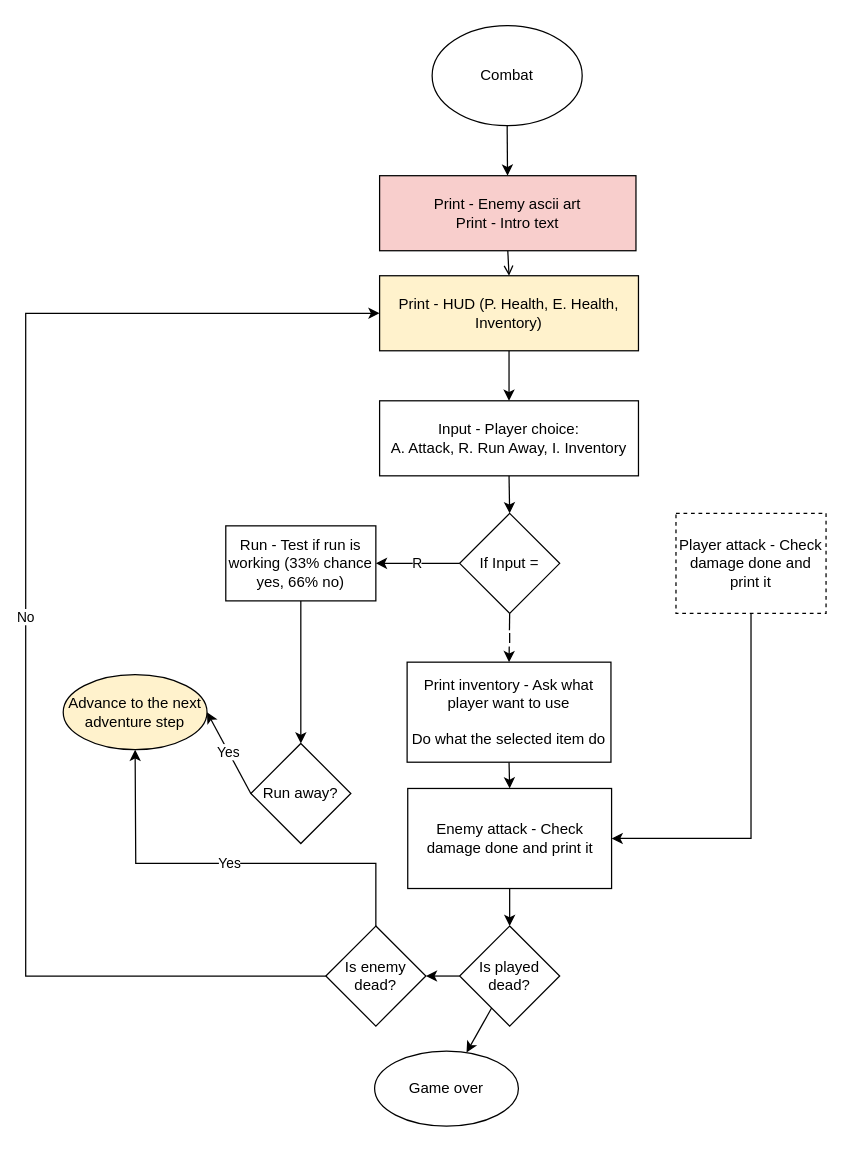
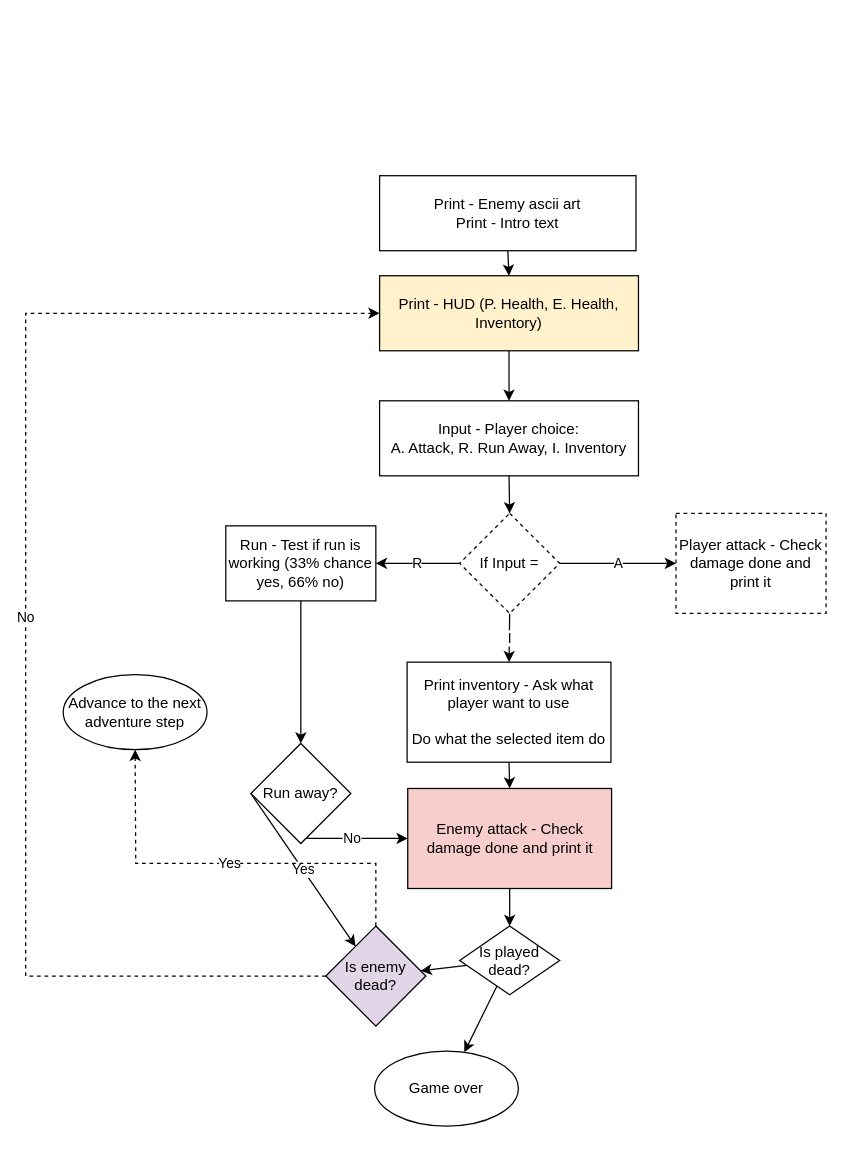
- <mxCell id="3" value="Combat" style="ellipse;whiteSpace=wrap;html=1;" vertex="1" parent="1"><mxGeometry x="345" y="20" width="120" height="80" as="geometry" /></mxCell>
- <mxCell id="2" style="edgeStyle=none;rounded=0;orthogonalLoop=1;jettySize=auto;html=1;exitX=0.5;exitY=1;exitDx=0;exitDy=0;" edge="1" parent="1" source="3" target="5"><mxGeometry relative="1" as="geometry" /></mxCell>
- <mxCell id="5" value="&lt;div&gt;Print - Enemy ascii art&lt;/div&gt;&lt;div&gt;Print - Intro text&lt;br&gt;&lt;/div&gt;" style="rounded=0;whiteSpace=wrap;html=1;fillColor=#f8cecc;" vertex="1" parent="1"><mxGeometry x="303" y="140" width="205" height="60" as="geometry" /></mxCell>
+ <mxCell id="5" value="&lt;div&gt;Print - Enemy ascii art&lt;/div&gt;&lt;div&gt;Print - Intro text&lt;br&gt;&lt;/div&gt;" style="rounded=0;whiteSpace=wrap;html=1;" vertex="1" parent="1"><mxGeometry x="303" y="140" width="205" height="60" as="geometry" /></mxCell>
- <mxCell id="4" style="edgeStyle=none;rounded=0;orthogonalLoop=1;jettySize=auto;html=1;exitX=0.5;exitY=1;exitDx=0;exitDy=0;entryX=0.5;entryY=0;entryDx=0;entryDy=0;endArrow=open;" edge="1" parent="1" source="5" target="7"><mxGeometry relative="1" as="geometry" /></mxCell>
+ <mxCell id="4" style="edgeStyle=none;rounded=0;orthogonalLoop=1;jettySize=auto;html=1;exitX=0.5;exitY=1;exitDx=0;exitDy=0;entryX=0.5;entryY=0;entryDx=0;entryDy=0;" edge="1" parent="1" source="5" target="7"><mxGeometry relative="1" as="geometry" /></mxCell>
- <mxCell id="13" value="If Input =" style="rhombus;whiteSpace=wrap;html=1;" vertex="1" parent="1"><mxGeometry x="367" y="410" width="80" height="80" as="geometry" /></mxCell>
+ <mxCell id="13" value="If Input =" style="rhombus;whiteSpace=wrap;html=1;dashed=1;" vertex="1" parent="1"><mxGeometry x="367" y="410" width="80" height="80" as="geometry" /></mxCell>
+ <mxCell id="11" value="A" style="edgeStyle=none;rounded=0;orthogonalLoop=1;jettySize=auto;html=1;exitX=1;exitY=0.5;exitDx=0;exitDy=0;entryX=0;entryY=0.5;entryDx=0;entryDy=0;" edge="1" parent="1" source="13" target="22"><mxGeometry relative="1" as="geometry" /></mxCell>
- <mxCell id="25" value="Advance to the next adventure step" style="ellipse;whiteSpace=wrap;html=1;fillColor=#fff2cc;" vertex="1" parent="1"><mxGeometry x="50" y="539" width="115" height="60" as="geometry" /></mxCell>
+ <mxCell id="25" value="Advance to the next adventure step" style="ellipse;whiteSpace=wrap;html=1;" vertex="1" parent="1"><mxGeometry x="50" y="539" width="115" height="60" as="geometry" /></mxCell>
- <mxCell id="16" value="Yes" style="edgeStyle=none;rounded=0;orthogonalLoop=1;jettySize=auto;html=1;exitX=0;exitY=0.5;exitDx=0;exitDy=0;entryX=1;entryY=0.5;entryDx=0;entryDy=0;" edge="1" parent="1" source="18" target="25"><mxGeometry relative="1" as="geometry" /></mxCell>
+ <mxCell id="16" value="Yes" style="edgeStyle=none;rounded=0;orthogonalLoop=1;jettySize=auto;html=1;exitX=0;exitY=0.5;exitDx=0;exitDy=0;" edge="1" parent="1" source="18" target="31"><mxGeometry relative="1" as="geometry" /></mxCell>
- <mxCell id="21" style="edgeStyle=none;rounded=0;orthogonalLoop=1;jettySize=auto;html=1;exitX=0.5;exitY=1;exitDx=0;exitDy=0;entryX=1;entryY=0.5;entryDx=0;entryDy=0;" edge="1" parent="1" source="22" target="24"><mxGeometry relative="1" as="geometry"><Array as="points"><mxPoint x="600" y="670" /></Array></mxGeometry></mxCell>
+ <mxCell id="17" value="No" style="edgeStyle=none;rounded=0;orthogonalLoop=1;jettySize=auto;html=1;exitX=0.5;exitY=1;exitDx=0;exitDy=0;entryX=0;entryY=0.5;entryDx=0;entryDy=0;" edge="1" parent="1" source="18" target="24"><mxGeometry relative="1" as="geometry"><Array as="points"><mxPoint x="240" y="670" /></Array></mxGeometry></mxCell>
- <mxCell id="24" value="Enemy attack - Check damage done and print it" style="rounded=0;whiteSpace=wrap;html=1;" vertex="1" parent="1"><mxGeometry x="325.5" y="630" width="163" height="80" as="geometry" /></mxCell>
+ <mxCell id="24" value="Enemy attack - Check damage done and print it" style="rounded=0;whiteSpace=wrap;html=1;fillColor=#f8cecc;" vertex="1" parent="1"><mxGeometry x="325.5" y="630" width="163" height="80" as="geometry" /></mxCell>
- <mxCell id="30" value="Yes" style="edgeStyle=none;rounded=0;orthogonalLoop=1;jettySize=auto;html=1;exitX=0.5;exitY=0;exitDx=0;exitDy=0;entryX=0.5;entryY=1;entryDx=0;entryDy=0;" edge="1" parent="1" source="31" target="25"><mxGeometry relative="1" as="geometry"><Array as="points"><mxPoint x="300" y="690" /><mxPoint x="108" y="690" /></Array></mxGeometry></mxCell>
+ <mxCell id="30" value="Yes" style="edgeStyle=none;rounded=0;orthogonalLoop=1;jettySize=auto;html=1;exitX=0.5;exitY=0;exitDx=0;exitDy=0;entryX=0.5;entryY=1;entryDx=0;entryDy=0;dashed=1;" edge="1" parent="1" source="31" target="25"><mxGeometry relative="1" as="geometry"><Array as="points"><mxPoint x="300" y="690" /><mxPoint x="108" y="690" /></Array></mxGeometry></mxCell>
- <mxCell id="29" value="No" style="edgeStyle=none;rounded=0;orthogonalLoop=1;jettySize=auto;html=1;exitX=0;exitY=0.5;exitDx=0;exitDy=0;entryX=0;entryY=0.5;entryDx=0;entryDy=0;" edge="1" parent="1" source="31" target="7"><mxGeometry relative="1" as="geometry"><Array as="points"><mxPoint x="20" y="780" /><mxPoint x="20" y="250" /></Array></mxGeometry></mxCell>
+ <mxCell id="29" value="No" style="edgeStyle=none;rounded=0;orthogonalLoop=1;jettySize=auto;html=1;exitX=0;exitY=0.5;exitDx=0;exitDy=0;entryX=0;entryY=0.5;entryDx=0;entryDy=0;dashed=1;" edge="1" parent="1" source="31" target="7"><mxGeometry relative="1" as="geometry"><Array as="points"><mxPoint x="20" y="780" /><mxPoint x="20" y="250" /></Array></mxGeometry></mxCell>
- <mxCell id="31" value="Is enemy dead? " style="rhombus;whiteSpace=wrap;html=1;" vertex="1" parent="1"><mxGeometry x="260" y="740" width="80" height="80" as="geometry" /></mxCell>
+ <mxCell id="31" value="Is enemy dead? " style="rhombus;whiteSpace=wrap;html=1;fillColor=#e1d5e7;" vertex="1" parent="1"><mxGeometry x="260" y="740" width="80" height="80" as="geometry" /></mxCell>
- <mxCell id="28" value="Is played dead? " style="rhombus;whiteSpace=wrap;html=1;" vertex="1" parent="1"><mxGeometry x="367" y="740" width="80" height="80" as="geometry" /></mxCell>
+ <mxCell id="28" value="Is played dead? " style="rhombus;whiteSpace=wrap;html=1;" vertex="1" parent="1"><mxGeometry x="367" y="740" width="80" height="55" as="geometry" /></mxCell>
